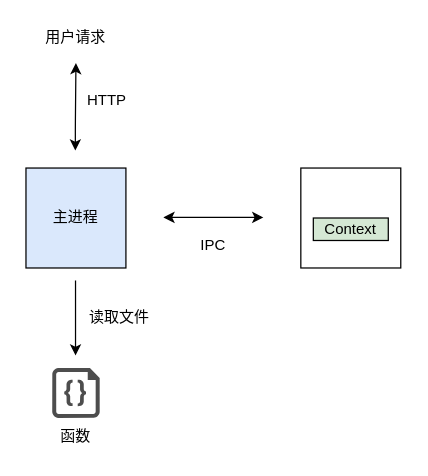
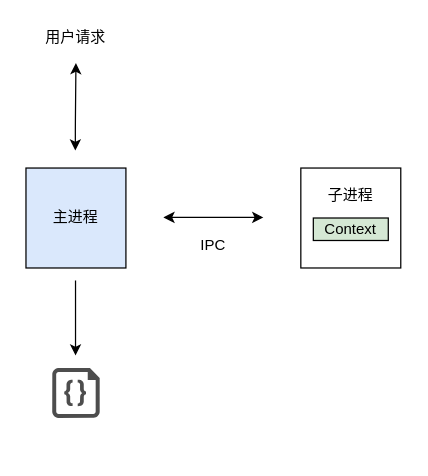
- <mxCell id="14" value="HTTP" style="text;html=1;strokeColor=none;fillColor=none;align=center;verticalAlign=middle;whiteSpace=wrap;rounded=0;" vertex="1" parent="1"><mxGeometry x="60" y="70" width="50" height="20" as="geometry" /></mxCell>
+ <mxCell id="6" value="子进程" style="text;html=1;strokeColor=none;fillColor=none;align=center;verticalAlign=middle;whiteSpace=wrap;rounded=0;" parent="1" vertex="1"><mxGeometry x="260" y="146" width="40" height="20" as="geometry" /></mxCell>
- <mxCell id="10" value="读取文件" style="text;html=1;strokeColor=none;fillColor=none;align=center;verticalAlign=middle;whiteSpace=wrap;rounded=0;" parent="1" vertex="1"><mxGeometry x="60" y="244" width="70" height="20" as="geometry" /></mxCell>
- <mxCell id="7" value="函数" style="text;html=1;strokeColor=none;fillColor=none;align=center;verticalAlign=middle;whiteSpace=wrap;rounded=0;" parent="1" vertex="1"><mxGeometry x="40" y="339" width="40" height="20" as="geometry" /></mxCell>
